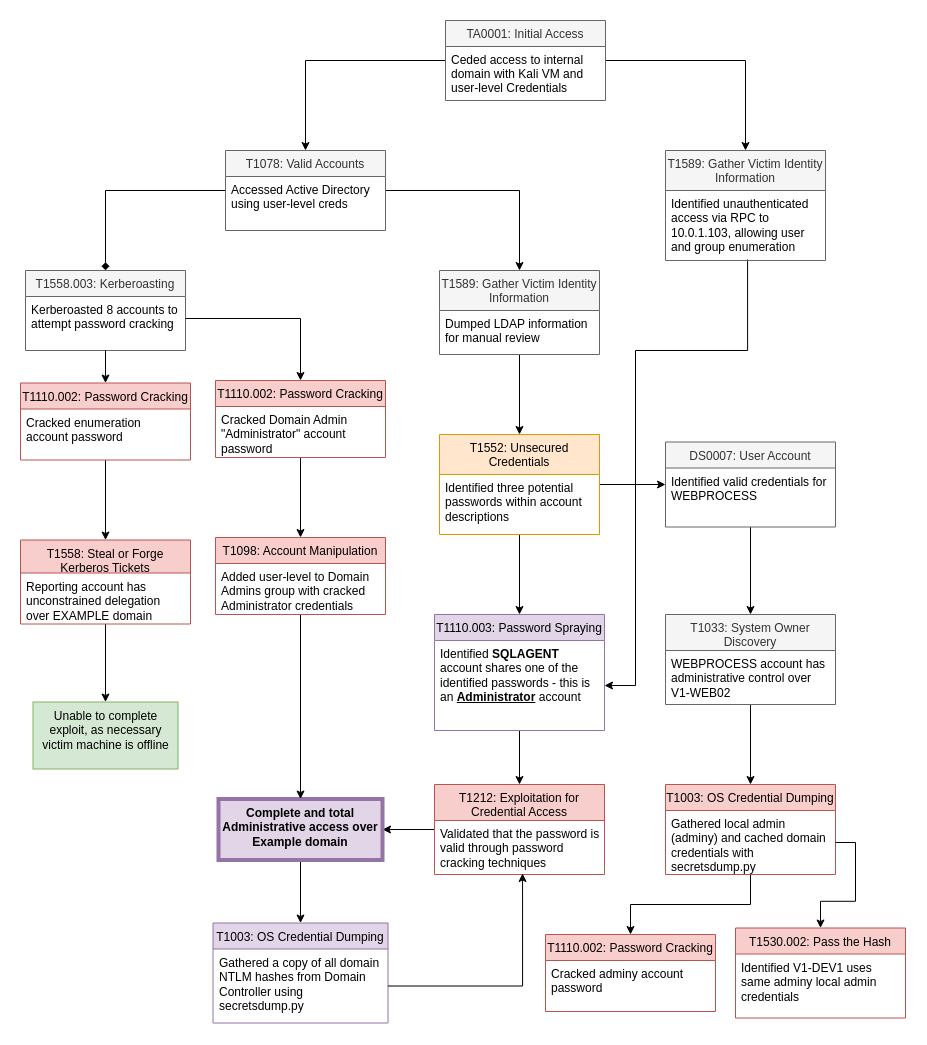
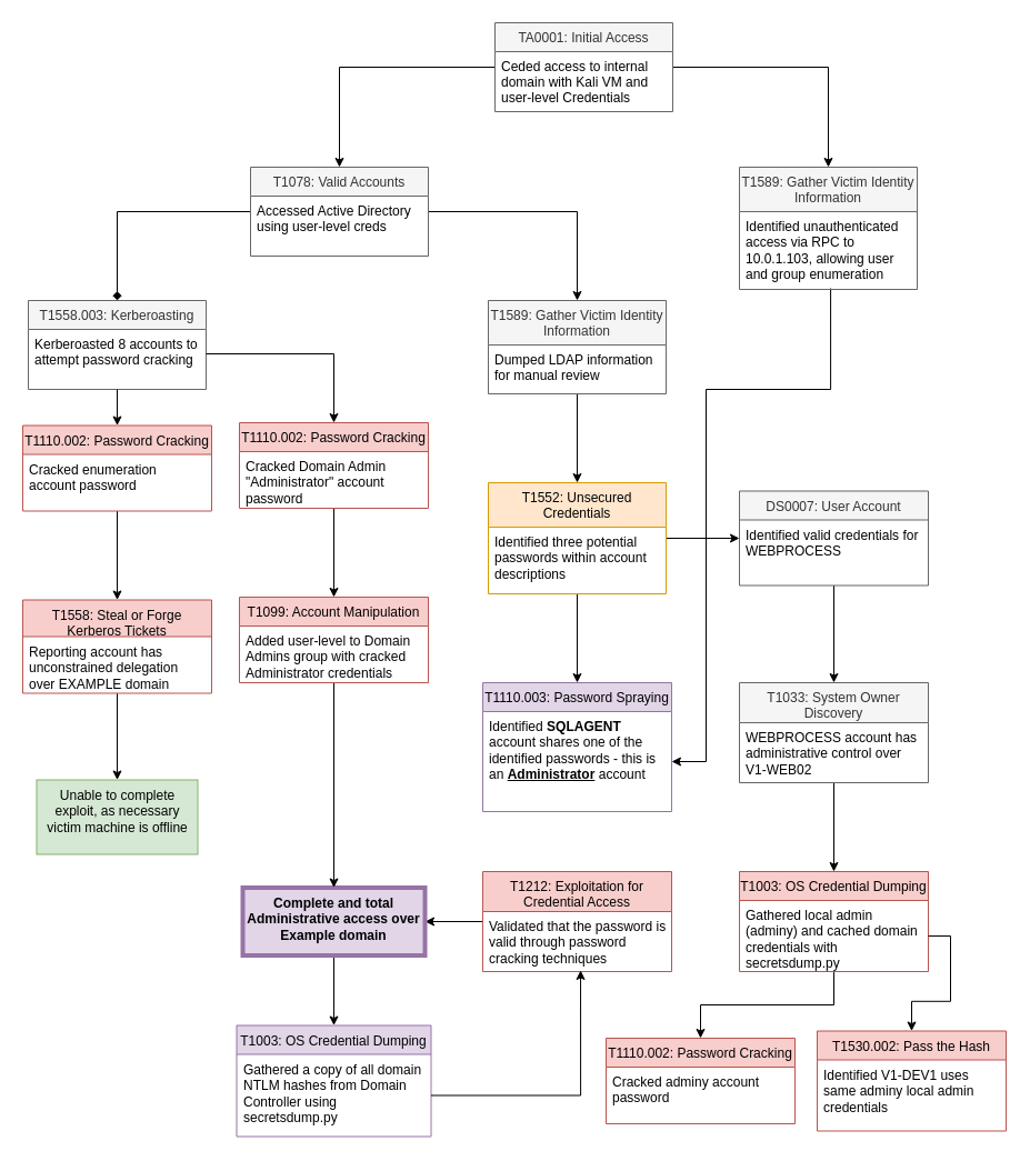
- <mxCell id="58" value="T1098: Account Manipulation" style="swimlane;fontStyle=0;align=center;verticalAlign=top;childLayout=stackLayout;horizontal=1;startSize=26;horizontalStack=0;resizeParent=1;resizeLast=0;collapsible=1;marginBottom=0;rounded=0;shadow=0;strokeWidth=1;whiteSpace=wrap;fillColor=#f8cecc;strokeColor=#b85450;html=1;" parent="1" vertex="1"><mxGeometry x="215" y="537" width="170" height="77" as="geometry"><mxRectangle x="550" y="140" width="160" height="26" as="alternateBounds" /></mxGeometry></mxCell>
+ <mxCell id="58" value="T1099: Account Manipulation" style="swimlane;fontStyle=0;align=center;verticalAlign=top;childLayout=stackLayout;horizontal=1;startSize=26;horizontalStack=0;resizeParent=1;resizeLast=0;collapsible=1;marginBottom=0;rounded=0;shadow=0;strokeWidth=1;whiteSpace=wrap;fillColor=#f8cecc;strokeColor=#b85450;html=1;" parent="1" vertex="1"><mxGeometry x="215" y="537" width="170" height="77" as="geometry"><mxRectangle x="550" y="140" width="160" height="26" as="alternateBounds" /></mxGeometry></mxCell>
- <mxCell id="25" value="" style="edgeStyle=orthogonalEdgeStyle;rounded=0;orthogonalLoop=1;jettySize=auto;html=1;" parent="1" source="26" target="29" edge="1"><mxGeometry relative="1" as="geometry" /></mxCell>
